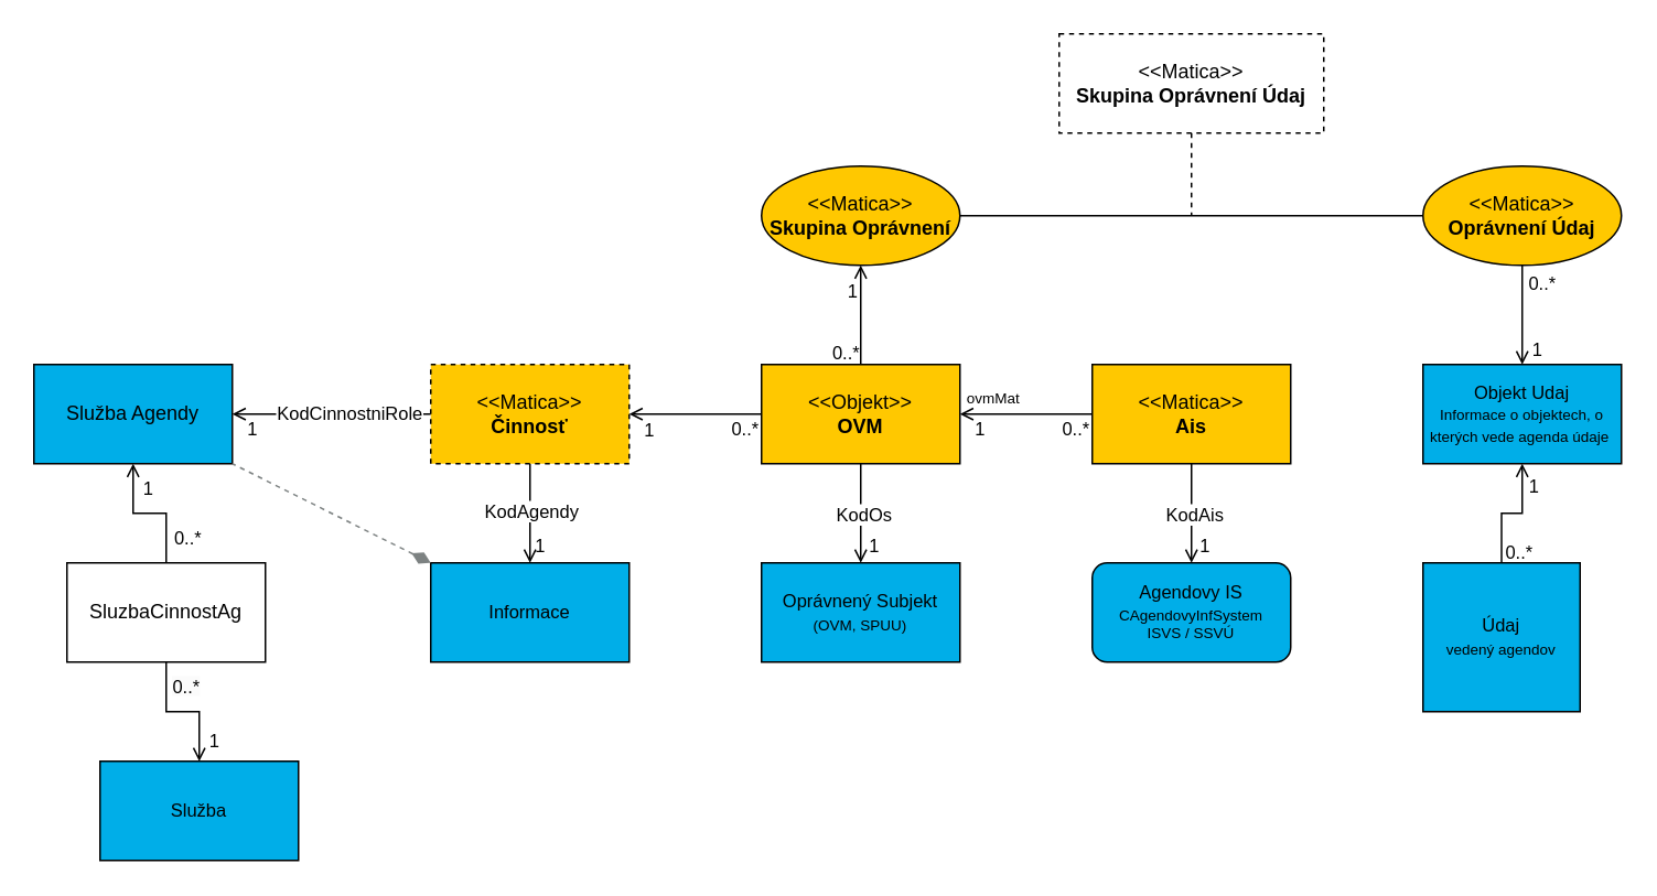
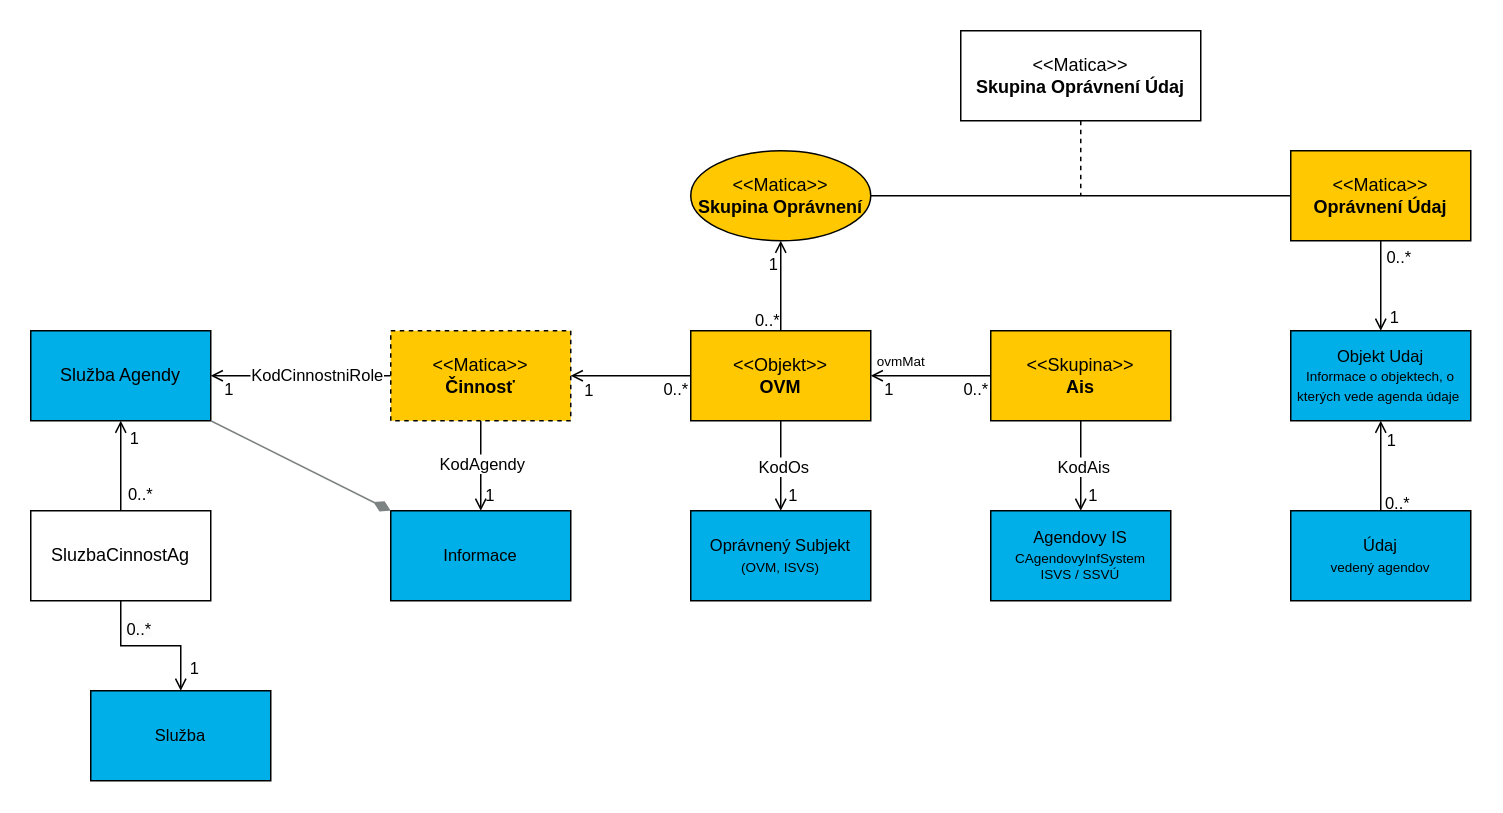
- <mxCell id="36" value="&lt;span style=&quot;font-size: 12px;&quot;&gt;&amp;lt;&amp;lt;Matica&amp;gt;&amp;gt;&lt;/span&gt;&lt;div style=&quot;font-size: 12px;&quot;&gt;&lt;b&gt;Skupina Oprávnení Údaj&lt;/b&gt;&lt;/div&gt;" style="rounded=0;whiteSpace=wrap;html=1;fontFamily=Helvetica;fontSize=11;labelBackgroundColor=none;dashed=1;" parent="1" vertex="1"><mxGeometry x="640" y="20" width="160" height="60" as="geometry" /></mxCell>
+ <mxCell id="36" value="&lt;span style=&quot;font-size: 12px;&quot;&gt;&amp;lt;&amp;lt;Matica&amp;gt;&amp;gt;&lt;/span&gt;&lt;div style=&quot;font-size: 12px;&quot;&gt;&lt;b&gt;Skupina Oprávnení Údaj&lt;/b&gt;&lt;/div&gt;" style="rounded=0;whiteSpace=wrap;html=1;fontFamily=Helvetica;fontSize=11;labelBackgroundColor=none;" parent="1" vertex="1"><mxGeometry x="640" y="20" width="160" height="60" as="geometry" /></mxCell>
- <mxCell id="37" value="&lt;span style=&quot;font-size: 12px;&quot;&gt;&amp;lt;&amp;lt;Matica&amp;gt;&amp;gt;&lt;/span&gt;&lt;div style=&quot;font-size: 12px;&quot;&gt;&lt;b&gt;Oprávnení Údaj&lt;/b&gt;&lt;/div&gt;" style="ellipse;whiteSpace=wrap;html=1;fontFamily=Helvetica;fontSize=11;labelBackgroundColor=none;fillColor=#FFC800;strokeColor=#000000;" parent="1" vertex="1"><mxGeometry x="860" y="100" width="120" height="60" as="geometry" /></mxCell>
+ <mxCell id="37" value="&lt;span style=&quot;font-size: 12px;&quot;&gt;&amp;lt;&amp;lt;Matica&amp;gt;&amp;gt;&lt;/span&gt;&lt;div style=&quot;font-size: 12px;&quot;&gt;&lt;b&gt;Oprávnení Údaj&lt;/b&gt;&lt;/div&gt;" style="rounded=0;whiteSpace=wrap;html=1;fontFamily=Helvetica;fontSize=11;labelBackgroundColor=none;fillColor=#FFC800;strokeColor=#000000;" parent="1" vertex="1"><mxGeometry x="860" y="100" width="120" height="60" as="geometry" /></mxCell>
- <mxCell id="26" value="&lt;span style=&quot;font-size: 12px;&quot;&gt;&amp;lt;&amp;lt;Matica&amp;gt;&amp;gt;&lt;/span&gt;&lt;div style=&quot;font-size: 12px;&quot;&gt;&lt;b&gt;Ais&lt;/b&gt;&lt;/div&gt;" style="rounded=0;whiteSpace=wrap;html=1;fontFamily=Helvetica;fontSize=11;labelBackgroundColor=none;fillColor=#FFC800;strokeColor=#000000;" parent="1" vertex="1"><mxGeometry x="660" y="220" width="120" height="60" as="geometry" /></mxCell>
+ <mxCell id="26" value="&lt;span style=&quot;font-size: 12px;&quot;&gt;&amp;lt;&amp;lt;Skupina&amp;gt;&amp;gt;&lt;/span&gt;&lt;div style=&quot;font-size: 12px;&quot;&gt;&lt;b&gt;Ais&lt;/b&gt;&lt;/div&gt;" style="rounded=0;whiteSpace=wrap;html=1;fontFamily=Helvetica;fontSize=11;labelBackgroundColor=none;fillColor=#FFC800;strokeColor=#000000;" parent="1" vertex="1"><mxGeometry x="660" y="220" width="120" height="60" as="geometry" /></mxCell>
- <mxCell id="52" value="" style="html=1;startArrow=diamondThin;startFill=1;elbow=vertical;startSize=10;endArrow=none;endFill=0;rounded=0;exitX=0;exitY=0;exitDx=0;exitDy=0;entryX=1;entryY=1;entryDx=0;entryDy=0;strokeColor=#7D8282;dashed=1;" parent="1" source="25" target="24" edge="1"><mxGeometry width="160" relative="1" as="geometry"><mxPoint x="480" y="510" as="sourcePoint" /><mxPoint x="640" y="510" as="targetPoint" /></mxGeometry></mxCell>
+ <mxCell id="52" value="" style="html=1;startArrow=diamondThin;startFill=1;elbow=vertical;startSize=10;endArrow=none;endFill=0;rounded=0;exitX=0;exitY=0;exitDx=0;exitDy=0;entryX=1;entryY=1;entryDx=0;entryDy=0;strokeColor=#7D8282;" parent="1" source="25" target="24" edge="1"><mxGeometry width="160" relative="1" as="geometry"><mxPoint x="480" y="510" as="sourcePoint" /><mxPoint x="640" y="510" as="targetPoint" /></mxGeometry></mxCell>
- <mxCell id="50" value="&lt;span style=&quot;font-size: 12px;&quot;&gt;SluzbaCinnostAg&lt;/span&gt;" style="rounded=0;whiteSpace=wrap;html=1;fontFamily=Helvetica;fontSize=11;labelBackgroundColor=none;" parent="1" vertex="1"><mxGeometry x="40" y="340" width="120" height="60" as="geometry" /></mxCell>
+ <mxCell id="50" value="&lt;span style=&quot;font-size: 12px;&quot;&gt;SluzbaCinnostAg&lt;/span&gt;" style="rounded=0;whiteSpace=wrap;html=1;fontFamily=Helvetica;fontSize=11;labelBackgroundColor=none;" parent="1" vertex="1"><mxGeometry x="20" y="340" width="120" height="60" as="geometry" /></mxCell>
- <mxCell id="13" value="Oprávnený Subjekt&lt;div&gt;&lt;font style=&quot;font-size: 9px;&quot;&gt;(OVM, SPUU)&lt;/font&gt;&lt;/div&gt;" style="rounded=0;whiteSpace=wrap;html=1;fontFamily=Helvetica;fontSize=11;labelBackgroundColor=none;fillColor=#00AEE8;strokeColor=#000000;" parent="1" vertex="1"><mxGeometry x="460" y="340" width="120" height="60" as="geometry" /></mxCell>
+ <mxCell id="13" value="Oprávnený Subjekt&lt;div&gt;&lt;font style=&quot;font-size: 9px;&quot;&gt;(OVM, ISVS)&lt;/font&gt;&lt;/div&gt;" style="rounded=0;whiteSpace=wrap;html=1;fontFamily=Helvetica;fontSize=11;labelBackgroundColor=none;fillColor=#00AEE8;strokeColor=#000000;" parent="1" vertex="1"><mxGeometry x="460" y="340" width="120" height="60" as="geometry" /></mxCell>
- <mxCell id="27" value="Agendovy IS&lt;div&gt;&lt;font style=&quot;font-size: 9px;&quot;&gt;CAgendovyInfSystem&lt;/font&gt;&lt;/div&gt;&lt;div&gt;&lt;font style=&quot;font-size: 9px;&quot;&gt;&lt;div style=&quot;&quot;&gt;ISVS / SSVÚ&lt;/div&gt;&lt;/font&gt;&lt;/div&gt;" style="whiteSpace=wrap;html=1;fontFamily=Helvetica;fontSize=11;labelBackgroundColor=none;fillColor=#00AEE8;strokeColor=#000000;rounded=1;" parent="1" vertex="1"><mxGeometry x="660" y="340" width="120" height="60" as="geometry" /></mxCell>
+ <mxCell id="27" value="Agendovy IS&lt;div&gt;&lt;font style=&quot;font-size: 9px;&quot;&gt;CAgendovyInfSystem&lt;/font&gt;&lt;/div&gt;&lt;div&gt;&lt;font style=&quot;font-size: 9px;&quot;&gt;&lt;div style=&quot;&quot;&gt;ISVS / SSVÚ&lt;/div&gt;&lt;/font&gt;&lt;/div&gt;" style="rounded=0;whiteSpace=wrap;html=1;fontFamily=Helvetica;fontSize=11;labelBackgroundColor=none;fillColor=#00AEE8;strokeColor=#000000;" parent="1" vertex="1"><mxGeometry x="660" y="340" width="120" height="60" as="geometry" /></mxCell>
- <mxCell id="43" value="Údaj&lt;div&gt;&lt;font style=&quot;font-size: 9px;&quot;&gt;vedený agendov&lt;/font&gt;&lt;/div&gt;" style="rounded=0;whiteSpace=wrap;html=1;fontFamily=Helvetica;fontSize=11;labelBackgroundColor=none;fillColor=#00AEE8;strokeColor=#000000;" parent="1" vertex="1"><mxGeometry x="860" y="340" width="95" height="90" as="geometry" /></mxCell>
+ <mxCell id="43" value="Údaj&lt;div&gt;&lt;font style=&quot;font-size: 9px;&quot;&gt;vedený agendov&lt;/font&gt;&lt;/div&gt;" style="rounded=0;whiteSpace=wrap;html=1;fontFamily=Helvetica;fontSize=11;labelBackgroundColor=none;fillColor=#00AEE8;strokeColor=#000000;" parent="1" vertex="1"><mxGeometry x="860" y="340" width="120" height="60" as="geometry" /></mxCell>
